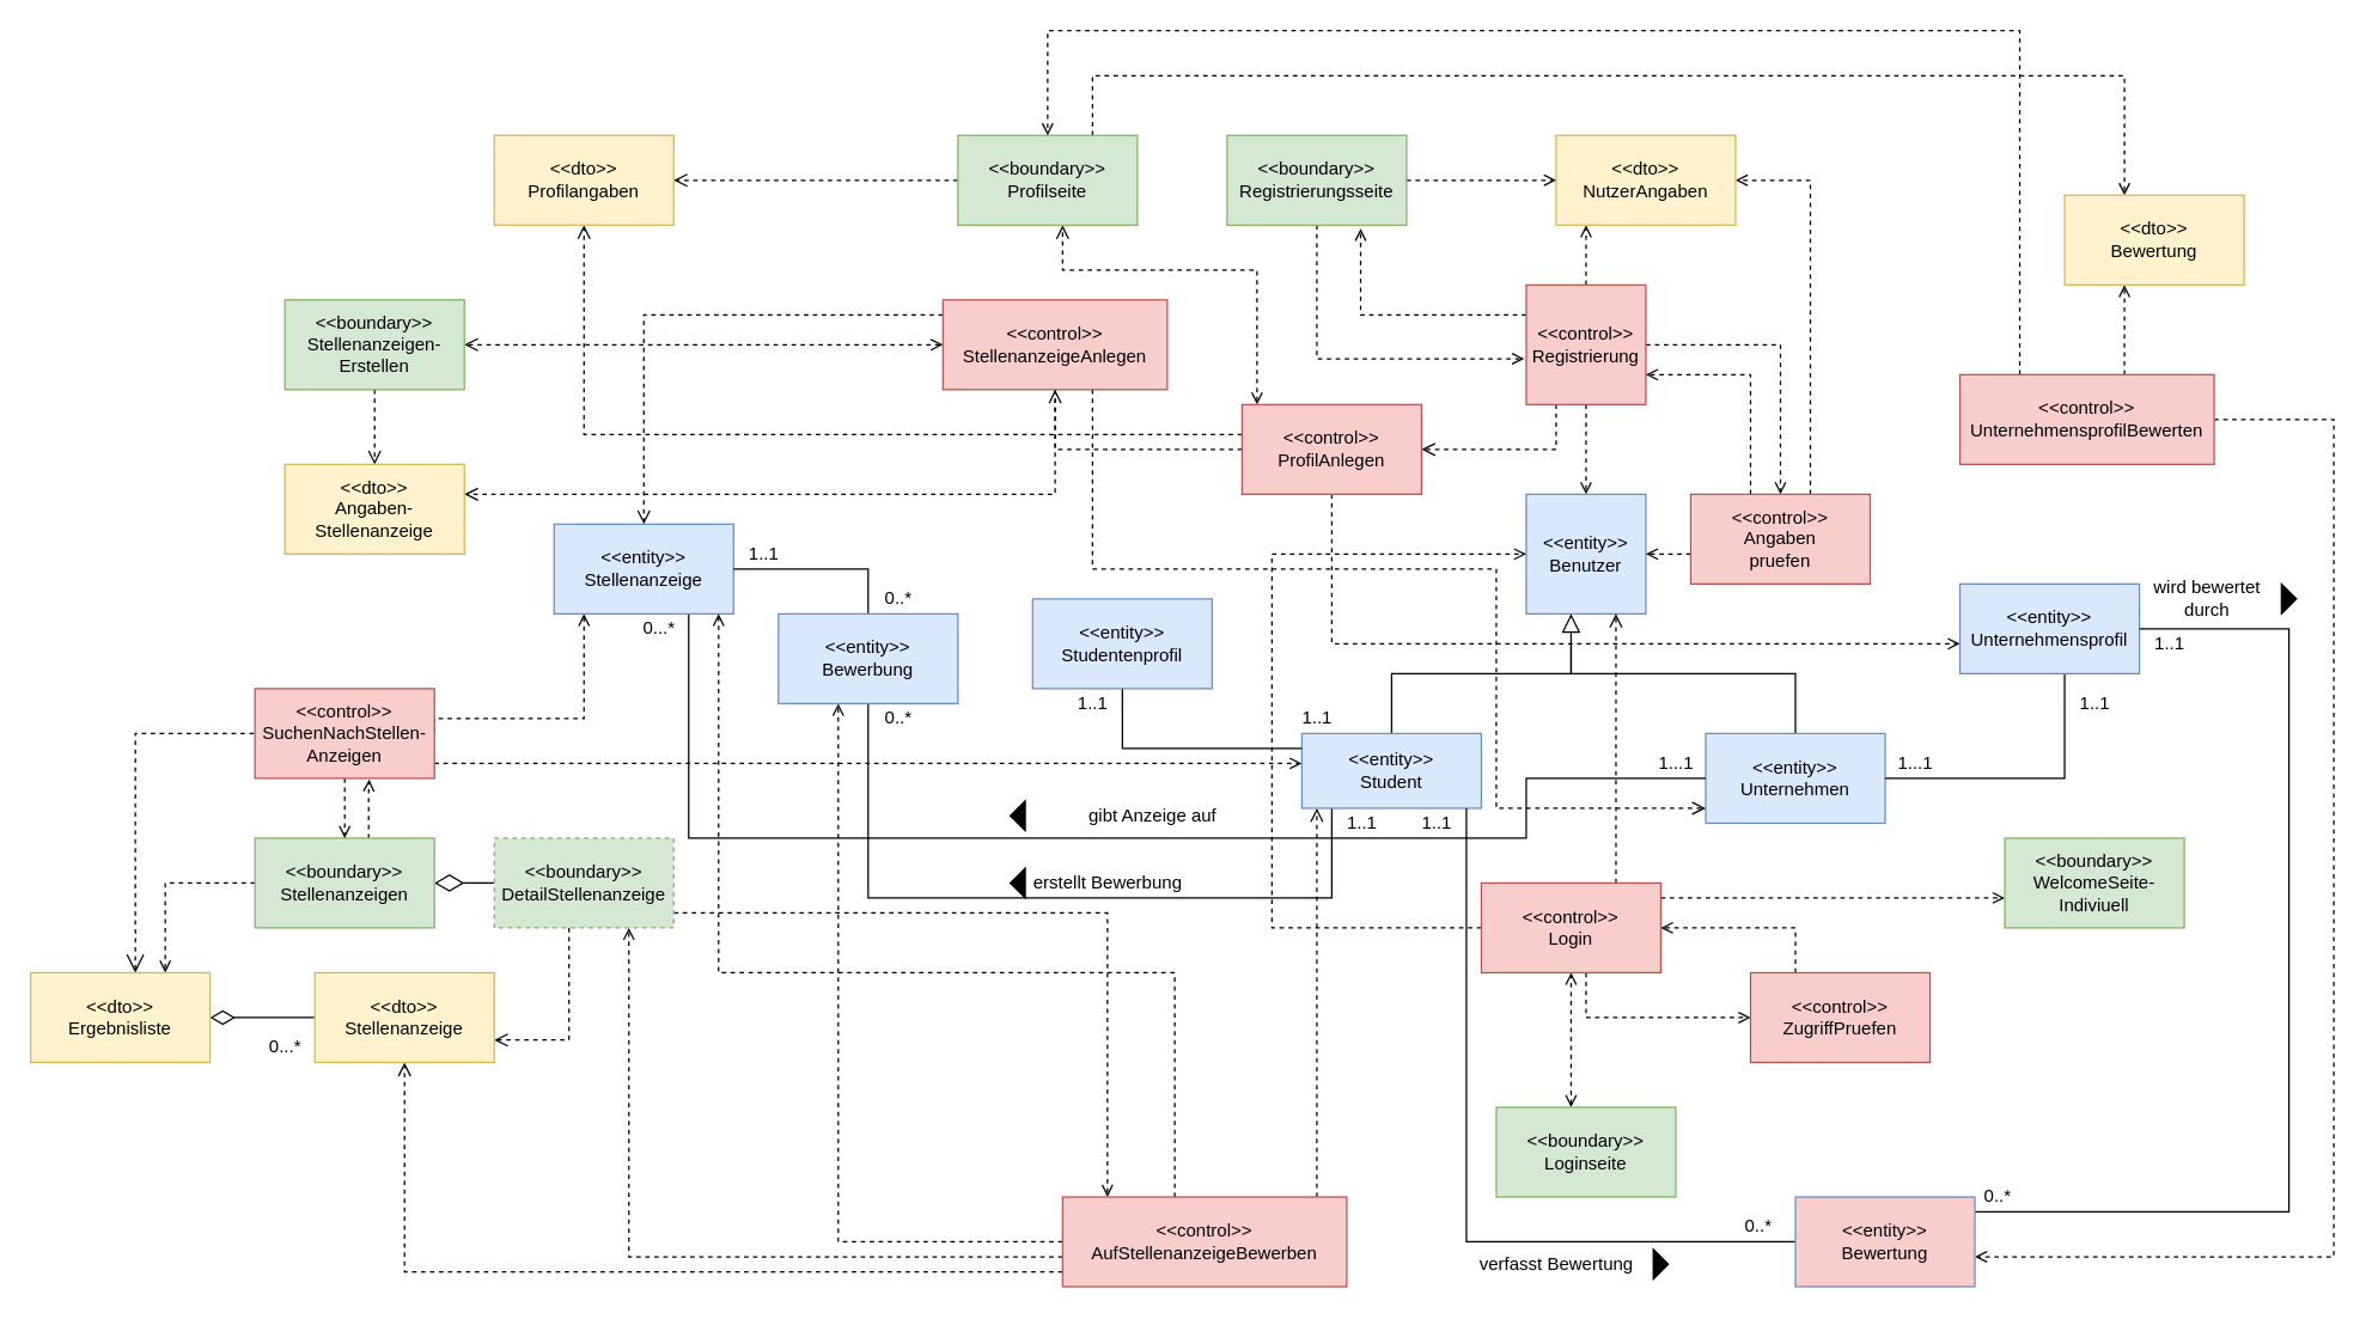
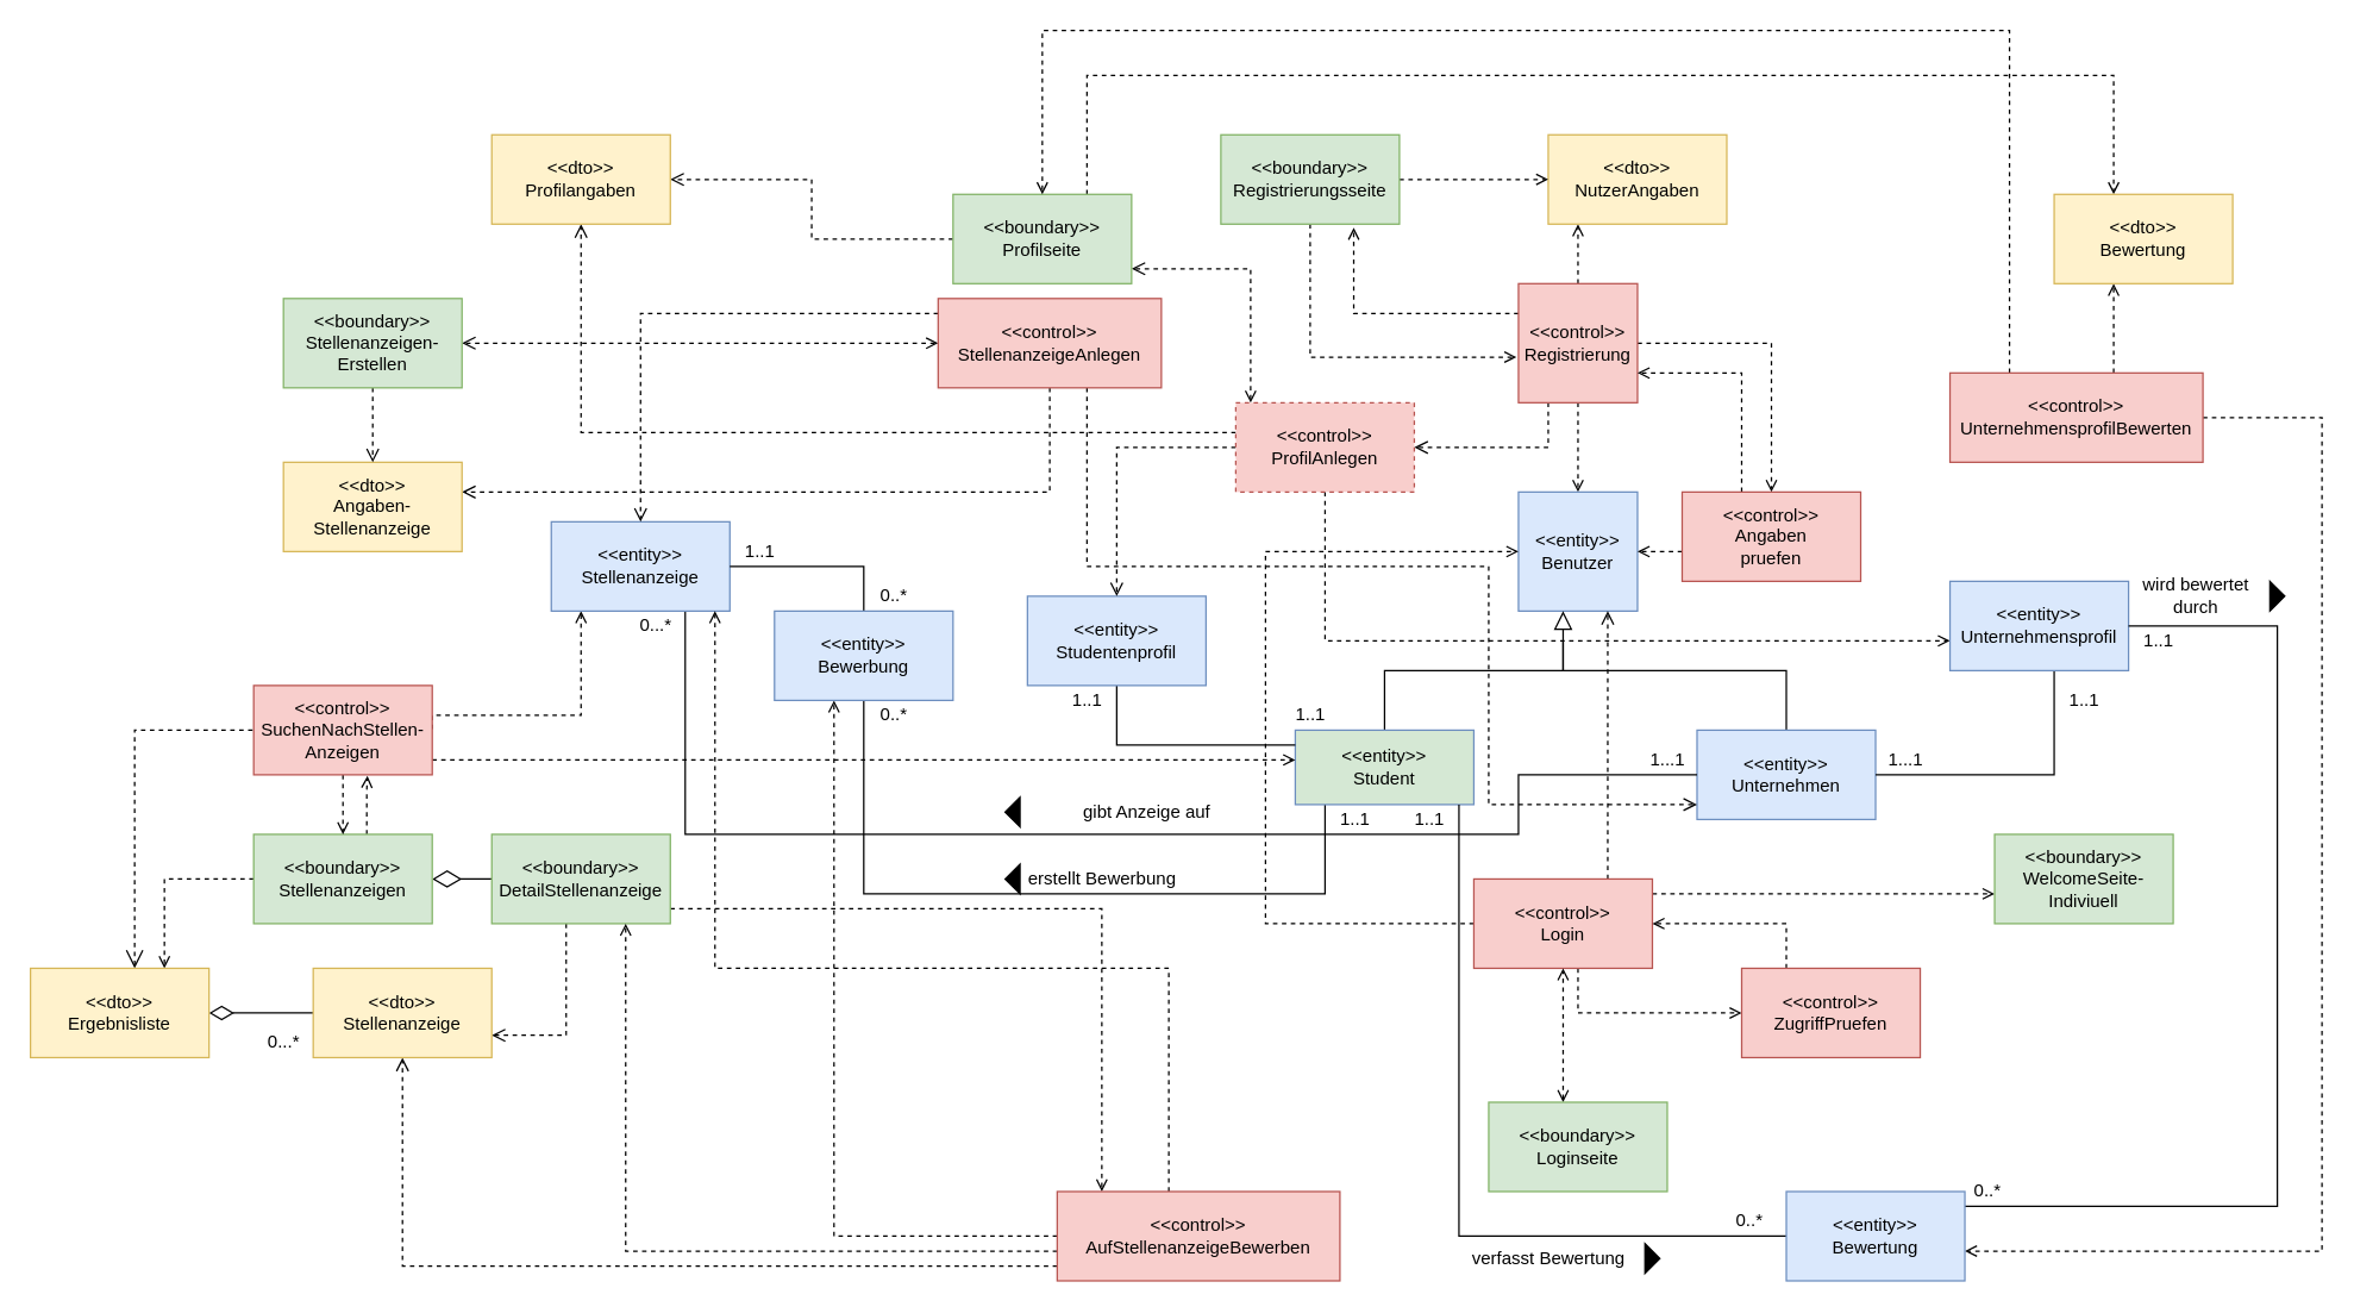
- <mxCell id="49" value="&lt;div&gt;&amp;lt;&amp;lt;boundary&amp;gt;&amp;gt;&lt;br&gt;&lt;/div&gt;&lt;div&gt;Profilseite&lt;/div&gt;" style="whiteSpace=wrap;html=1;fillColor=#d5e8d4;strokeColor=#82b366;" parent="1" vertex="1"><mxGeometry x="640" y="90" width="120" height="60" as="geometry" /></mxCell>
+ <mxCell id="49" value="&lt;div&gt;&amp;lt;&amp;lt;boundary&amp;gt;&amp;gt;&lt;br&gt;&lt;/div&gt;&lt;div&gt;Profilseite&lt;/div&gt;" style="whiteSpace=wrap;html=1;fillColor=#d5e8d4;strokeColor=#82b366;" parent="1" vertex="1"><mxGeometry x="640" y="130" width="120" height="60" as="geometry" /></mxCell>
- <mxCell id="15" style="edgeStyle=orthogonalEdgeStyle;rounded=0;orthogonalLoop=1;jettySize=auto;html=1;entryX=1;entryY=0.5;entryDx=0;entryDy=0;dashed=1;endArrow=open;endFill=0;" parent="1" source="17" target="18" edge="1"><mxGeometry relative="1" as="geometry"><Array as="points"><mxPoint x="1210" y="120" /></Array></mxGeometry></mxCell>
- <mxCell id="34" style="edgeStyle=orthogonalEdgeStyle;rounded=0;orthogonalLoop=1;jettySize=auto;html=1;endArrow=open;endFill=0;endSize=7;dashed=1;" parent="1" source="38" target="46" edge="1"><mxGeometry relative="1" as="geometry" /></mxCell>
+ <mxCell id="34" style="edgeStyle=orthogonalEdgeStyle;rounded=0;orthogonalLoop=1;jettySize=auto;html=1;entryX=0.5;entryY=0;entryDx=0;entryDy=0;endArrow=open;endFill=0;endSize=7;dashed=1;" parent="1" source="38" target="33" edge="1"><mxGeometry relative="1" as="geometry" /></mxCell>
- <mxCell id="38" value="&lt;div&gt;&amp;lt;&amp;lt;control&amp;gt;&amp;gt;&lt;/div&gt;&lt;div&gt;ProfilAnlegen&lt;/div&gt;" style="whiteSpace=wrap;html=1;fillColor=#f8cecc;strokeColor=#b85450;" parent="1" vertex="1"><mxGeometry x="830" y="270" width="120" height="60" as="geometry" /></mxCell>
+ <mxCell id="38" value="&lt;div&gt;&amp;lt;&amp;lt;control&amp;gt;&amp;gt;&lt;/div&gt;&lt;div&gt;ProfilAnlegen&lt;/div&gt;" style="whiteSpace=wrap;html=1;fillColor=#f8cecc;strokeColor=#b85450;dashed=1;" parent="1" vertex="1"><mxGeometry x="830" y="270" width="120" height="60" as="geometry" /></mxCell>
- <mxCell id="11" value="&lt;div&gt;&amp;lt;&amp;lt;entity&amp;gt;&amp;gt;&lt;/div&gt;&lt;div&gt;Student&lt;br&gt;&lt;/div&gt;" style="whiteSpace=wrap;html=1;fillColor=#dae8fc;strokeColor=#6c8ebf;" parent="1" vertex="1"><mxGeometry x="870" y="490" width="120" height="50" as="geometry" /></mxCell>
+ <mxCell id="11" value="&lt;div&gt;&amp;lt;&amp;lt;entity&amp;gt;&amp;gt;&lt;/div&gt;&lt;div&gt;Student&lt;br&gt;&lt;/div&gt;" style="whiteSpace=wrap;html=1;fillColor=#d5e8d4;strokeColor=#6c8ebf;" parent="1" vertex="1"><mxGeometry x="870" y="490" width="120" height="50" as="geometry" /></mxCell>
- <mxCell id="69" value="&lt;div&gt;&amp;lt;&amp;lt;boundary&amp;gt;&amp;gt;&lt;br&gt;&lt;/div&gt;&lt;div&gt;DetailStellenanzeige&lt;br&gt;&lt;/div&gt;" style="whiteSpace=wrap;html=1;fillColor=#d5e8d4;strokeColor=#82b366;dashed=1;" parent="1" vertex="1"><mxGeometry x="330" y="560" width="120" height="60" as="geometry" /></mxCell>
+ <mxCell id="69" value="&lt;div&gt;&amp;lt;&amp;lt;boundary&amp;gt;&amp;gt;&lt;br&gt;&lt;/div&gt;&lt;div&gt;DetailStellenanzeige&lt;br&gt;&lt;/div&gt;" style="whiteSpace=wrap;html=1;fillColor=#d5e8d4;strokeColor=#82b366;" parent="1" vertex="1"><mxGeometry x="330" y="560" width="120" height="60" as="geometry" /></mxCell>
- <mxCell id="73" style="edgeStyle=orthogonalEdgeStyle;rounded=0;orthogonalLoop=1;jettySize=auto;html=1;dashed=1;startArrow=none;startFill=0;endArrow=open;endFill=0;startSize=14;endSize=7;" parent="1" source="75" target="11" edge="1"><mxGeometry relative="1" as="geometry"><Array as="points"><mxPoint x="880" y="770" /><mxPoint x="880" y="770" /></Array></mxGeometry></mxCell>
- <mxCell id="100" value="&lt;div&gt;&amp;lt;&amp;lt;entity&amp;gt;&amp;gt;&lt;/div&gt;&lt;div&gt;Bewertung&lt;br&gt;&lt;/div&gt;" style="whiteSpace=wrap;html=1;fillColor=#f8cecc;strokeColor=#6c8ebf;" parent="1" vertex="1"><mxGeometry x="1200" y="800" width="120" height="60" as="geometry" /></mxCell>
+ <mxCell id="100" value="&lt;div&gt;&amp;lt;&amp;lt;entity&amp;gt;&amp;gt;&lt;/div&gt;&lt;div&gt;Bewertung&lt;br&gt;&lt;/div&gt;" style="whiteSpace=wrap;html=1;fillColor=#dae8fc;strokeColor=#6c8ebf;" parent="1" vertex="1"><mxGeometry x="1200" y="800" width="120" height="60" as="geometry" /></mxCell>
